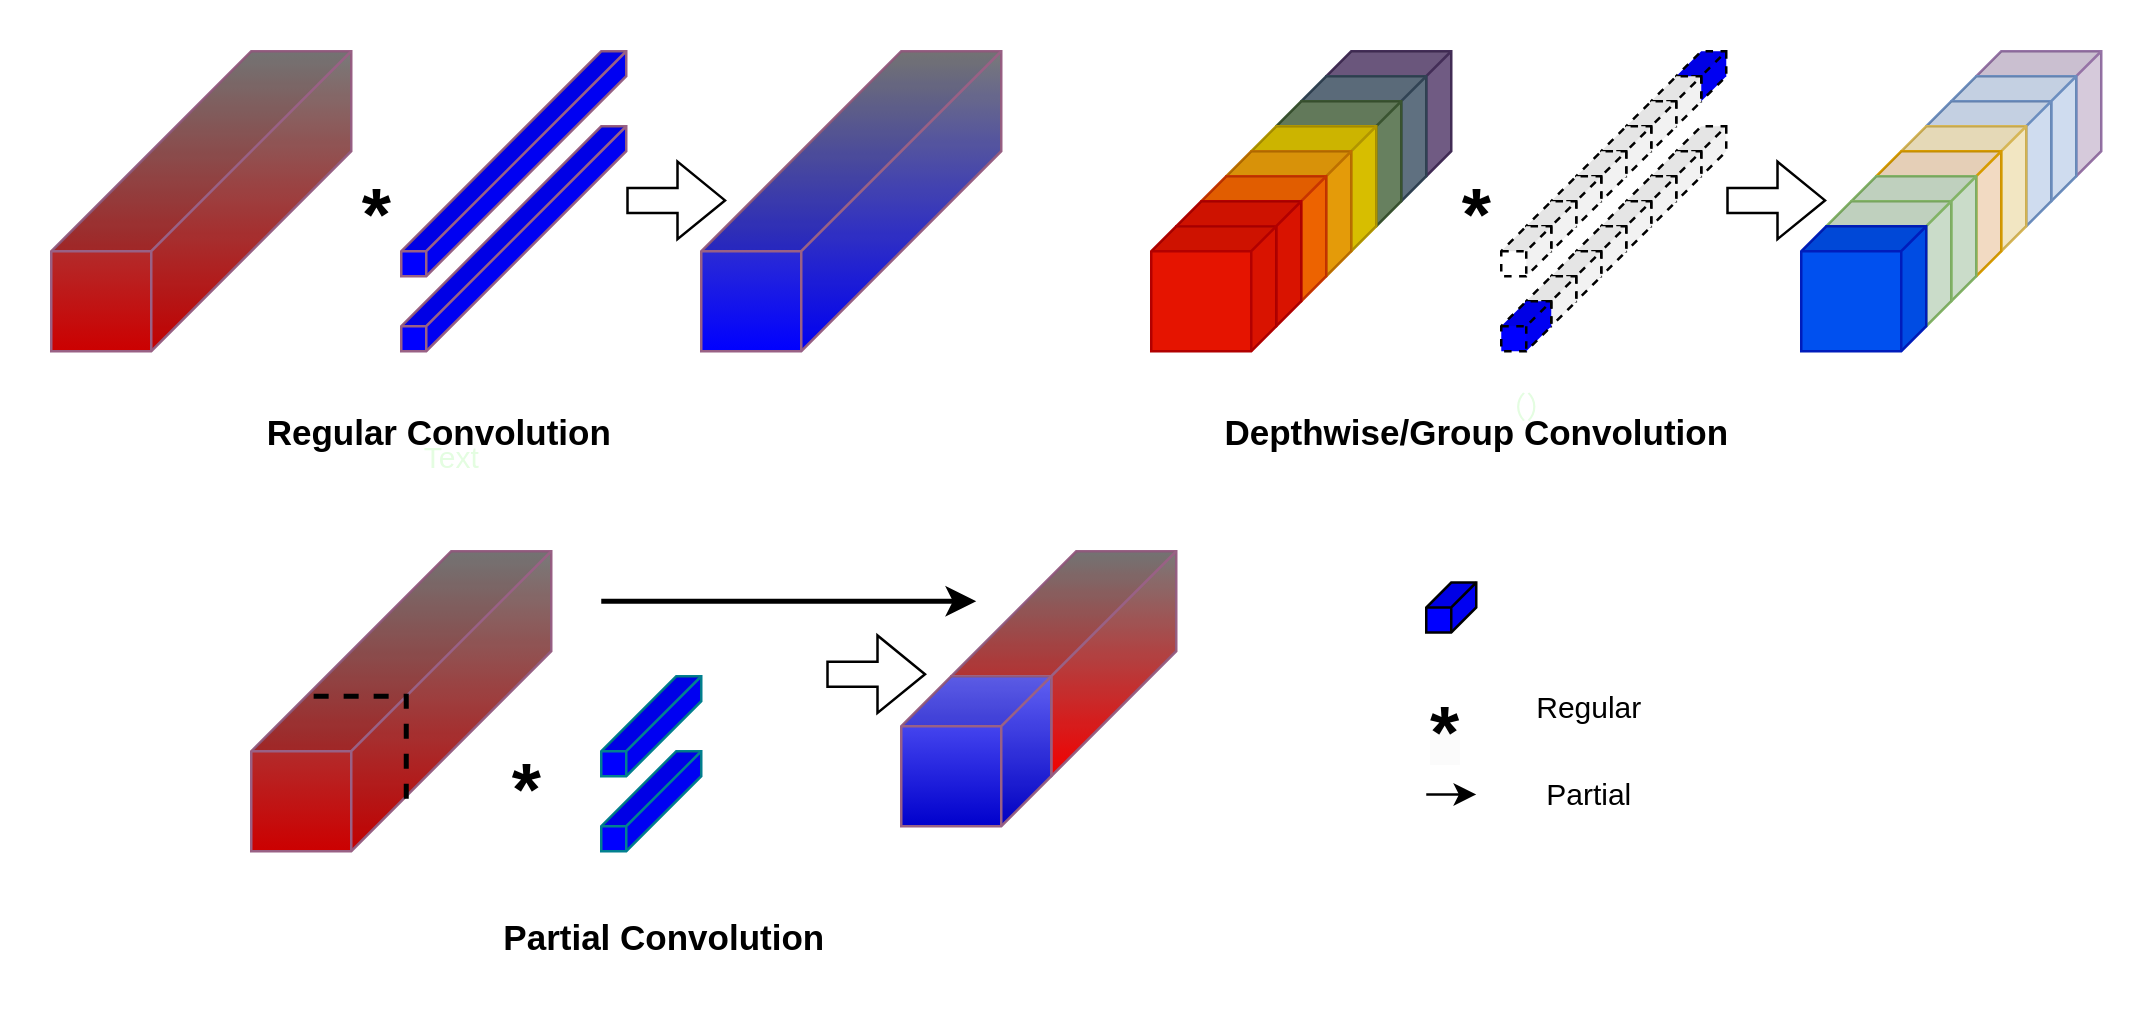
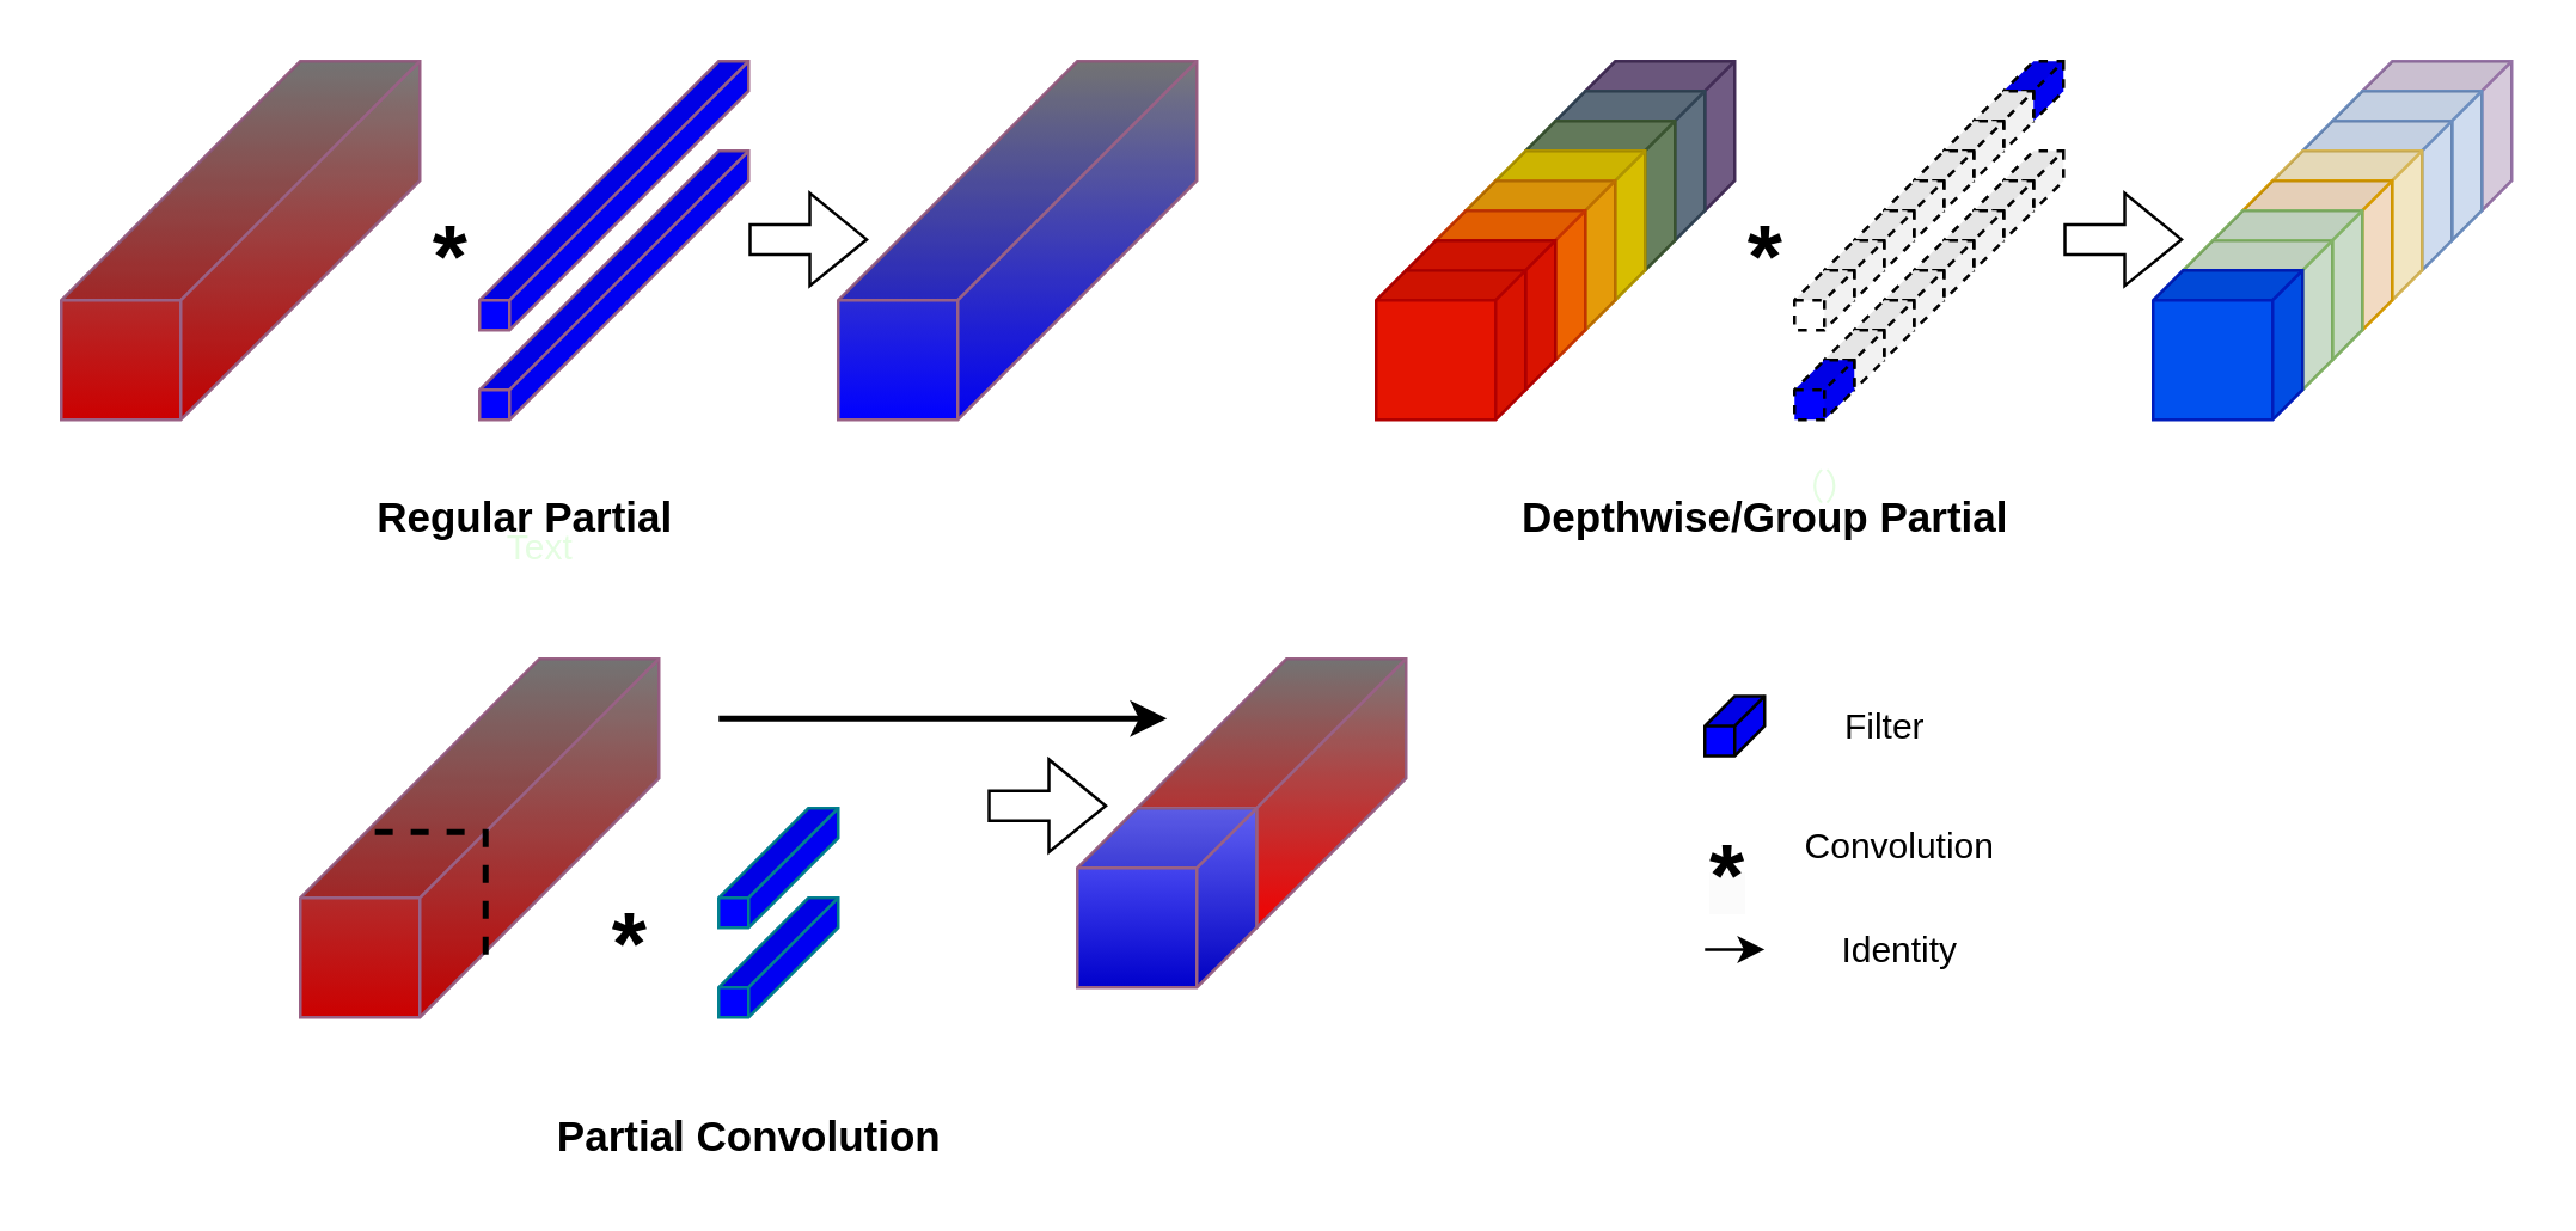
- <mxCell id="59" value="&lt;font size=&quot;1&quot; color=&quot;#000000&quot;&gt;&lt;b style=&quot;font-size: 14px;&quot;&gt;Regular Convolution&lt;/b&gt;&lt;/font&gt;" style="text;html=1;align=center;verticalAlign=middle;resizable=0;points=[];autosize=1;strokeColor=none;fillColor=none;fontColor=#E4FDE1;" parent="1" vertex="1"><mxGeometry x="95" y="158" width="160" height="30" as="geometry" /></mxCell>
+ <mxCell id="59" value="&lt;font size=&quot;1&quot; color=&quot;#000000&quot;&gt;&lt;b style=&quot;font-size: 14px;&quot;&gt;Regular Partial&lt;/b&gt;&lt;/font&gt;" style="text;html=1;align=center;verticalAlign=middle;resizable=0;points=[];autosize=1;strokeColor=none;fillColor=none;fontColor=#E4FDE1;" parent="1" vertex="1"><mxGeometry x="95" y="158" width="160" height="30" as="geometry" /></mxCell>
- <mxCell id="61" value="&lt;font size=&quot;1&quot; color=&quot;#000000&quot;&gt;&lt;b style=&quot;font-size: 14px;&quot;&gt;Depthwise/Group Convolution&lt;/b&gt;&lt;/font&gt;" style="text;html=1;align=center;verticalAlign=middle;resizable=0;points=[];autosize=1;strokeColor=none;fillColor=none;fontColor=#E4FDE1;" parent="1" vertex="1"><mxGeometry x="480" y="158" width="220" height="30" as="geometry" /></mxCell>
+ <mxCell id="61" value="&lt;font size=&quot;1&quot; color=&quot;#000000&quot;&gt;&lt;b style=&quot;font-size: 14px;&quot;&gt;Depthwise/Group Partial&lt;/b&gt;&lt;/font&gt;" style="text;html=1;align=center;verticalAlign=middle;resizable=0;points=[];autosize=1;strokeColor=none;fillColor=none;fontColor=#E4FDE1;" parent="1" vertex="1"><mxGeometry x="480" y="158" width="220" height="30" as="geometry" /></mxCell>
+ <mxCell id="64" value="&lt;font color=&quot;#000000&quot;&gt;Filter&lt;/font&gt;" style="text;html=1;align=center;verticalAlign=middle;resizable=0;points=[];autosize=1;strokeColor=none;fillColor=none;fontColor=#E4FDE1;" parent="63" vertex="1"><mxGeometry x="35" width="50" height="30" as="geometry" /></mxCell>
- <mxCell id="68" value="&lt;font color=&quot;#000000&quot;&gt;Regular&lt;/font&gt;" style="text;html=1;align=center;verticalAlign=middle;resizable=0;points=[];autosize=1;strokeColor=none;fillColor=none;fontColor=#E4FDE1;container=0;" parent="63" vertex="1"><mxGeometry x="20" y="40" width="90" height="30" as="geometry" /></mxCell>
+ <mxCell id="68" value="&lt;font color=&quot;#000000&quot;&gt;Convolution&lt;/font&gt;" style="text;html=1;align=center;verticalAlign=middle;resizable=0;points=[];autosize=1;strokeColor=none;fillColor=none;fontColor=#E4FDE1;container=0;" parent="63" vertex="1"><mxGeometry x="20" y="40" width="90" height="30" as="geometry" /></mxCell>
- <mxCell id="69" value="&lt;font color=&quot;#000000&quot;&gt;Partial&lt;/font&gt;" style="text;html=1;align=center;verticalAlign=middle;resizable=0;points=[];autosize=1;strokeColor=none;fillColor=none;fontColor=#E4FDE1;container=0;" parent="63" vertex="1"><mxGeometry x="35" y="75" width="60" height="30" as="geometry" /></mxCell>
+ <mxCell id="69" value="&lt;font color=&quot;#000000&quot;&gt;Identity&lt;/font&gt;" style="text;html=1;align=center;verticalAlign=middle;resizable=0;points=[];autosize=1;strokeColor=none;fillColor=none;fontColor=#E4FDE1;container=0;" parent="63" vertex="1"><mxGeometry x="35" y="75" width="60" height="30" as="geometry" /></mxCell>
- <mxCell id="62" value="&lt;font size=&quot;1&quot; color=&quot;#000000&quot;&gt;&lt;b style=&quot;font-size: 14px;&quot;&gt;Partial Convolution&lt;/b&gt;&lt;/font&gt;" style="text;html=1;align=center;verticalAlign=middle;resizable=0;points=[];autosize=1;strokeColor=none;fillColor=none;fontColor=#E4FDE1;" parent="1" vertex="1"><mxGeometry x="190" y="360" width="150" height="30" as="geometry" /></mxCell>
+ <mxCell id="62" value="&lt;font size=&quot;1&quot; color=&quot;#000000&quot;&gt;&lt;b style=&quot;font-size: 14px;&quot;&gt;Partial Convolution&lt;/b&gt;&lt;/font&gt;" style="text;html=1;align=center;verticalAlign=middle;resizable=0;points=[];autosize=1;strokeColor=none;fillColor=none;fontColor=#E4FDE1;" parent="1" vertex="1"><mxGeometry x="175" y="365" width="150" height="30" as="geometry" /></mxCell>
